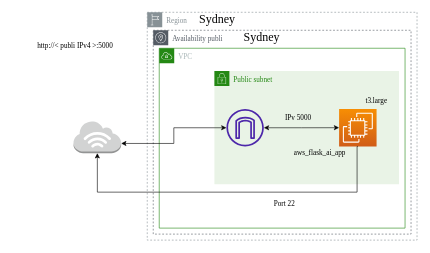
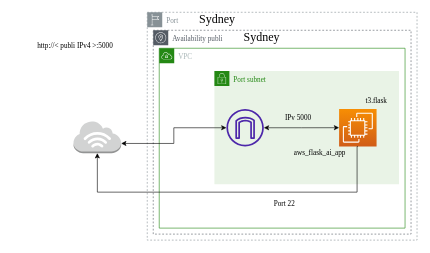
- <mxCell id="2" value="Region" style="outlineConnect=0;gradientColor=none;html=1;whiteSpace=wrap;fontSize=12;fontStyle=0;shape=mxgraph.aws4.group;grIcon=mxgraph.aws4.group_region;strokeColor=#879196;fillColor=none;verticalAlign=top;align=left;spacingLeft=30;fontColor=#879196;dashed=1;hachureGap=4;fontFamily=Verdana;" parent="1" vertex="1"><mxGeometry x="245" y="20" width="450" height="380" as="geometry" /></mxCell>
+ <mxCell id="2" value="Port" style="outlineConnect=0;gradientColor=none;html=1;whiteSpace=wrap;fontSize=12;fontStyle=0;shape=mxgraph.aws4.group;grIcon=mxgraph.aws4.group_region;strokeColor=#879196;fillColor=none;verticalAlign=top;align=left;spacingLeft=30;fontColor=#879196;dashed=1;hachureGap=4;fontFamily=Verdana;" parent="1" vertex="1"><mxGeometry x="245" y="20" width="450" height="380" as="geometry" /></mxCell>
- <mxCell id="7" value="Public subnet" style="points=[[0,0],[0.25,0],[0.5,0],[0.75,0],[1,0],[1,0.25],[1,0.5],[1,0.75],[1,1],[0.75,1],[0.5,1],[0.25,1],[0,1],[0,0.75],[0,0.5],[0,0.25]];outlineConnect=0;gradientColor=none;html=1;whiteSpace=wrap;fontSize=12;fontStyle=0;container=1;pointerEvents=0;collapsible=0;recursiveResize=0;shape=mxgraph.aws4.group;grIcon=mxgraph.aws4.group_security_group;grStroke=0;strokeColor=#248814;fillColor=#E9F3E6;verticalAlign=top;align=left;spacingLeft=30;fontColor=#248814;dashed=0;hachureGap=4;fontFamily=Verdana;" parent="6" vertex="1"><mxGeometry x="92" y="38" width="308" height="189" as="geometry" /></mxCell>
+ <mxCell id="7" value="Port subnet" style="points=[[0,0],[0.25,0],[0.5,0],[0.75,0],[1,0],[1,0.25],[1,0.5],[1,0.75],[1,1],[0.75,1],[0.5,1],[0.25,1],[0,1],[0,0.75],[0,0.5],[0,0.25]];outlineConnect=0;gradientColor=none;html=1;whiteSpace=wrap;fontSize=12;fontStyle=0;container=1;pointerEvents=0;collapsible=0;recursiveResize=0;shape=mxgraph.aws4.group;grIcon=mxgraph.aws4.group_security_group;grStroke=0;strokeColor=#248814;fillColor=#E9F3E6;verticalAlign=top;align=left;spacingLeft=30;fontColor=#248814;dashed=0;hachureGap=4;fontFamily=Verdana;" parent="6" vertex="1"><mxGeometry x="92" y="38" width="308" height="189" as="geometry" /></mxCell>
- <mxCell id="12" value="&lt;font&gt;t3.large&lt;/font&gt;" style="text;html=1;strokeColor=none;fillColor=none;align=center;verticalAlign=middle;whiteSpace=wrap;rounded=0;fontSize=12;fontFamily=Verdana;" parent="7" vertex="1"><mxGeometry x="208" y="42" width="125" height="15" as="geometry" /></mxCell>
+ <mxCell id="12" value="&lt;font&gt;t3.flask&lt;/font&gt;" style="text;html=1;strokeColor=none;fillColor=none;align=center;verticalAlign=middle;whiteSpace=wrap;rounded=0;fontSize=12;fontFamily=Verdana;" parent="7" vertex="1"><mxGeometry x="208" y="42" width="125" height="15" as="geometry" /></mxCell>
